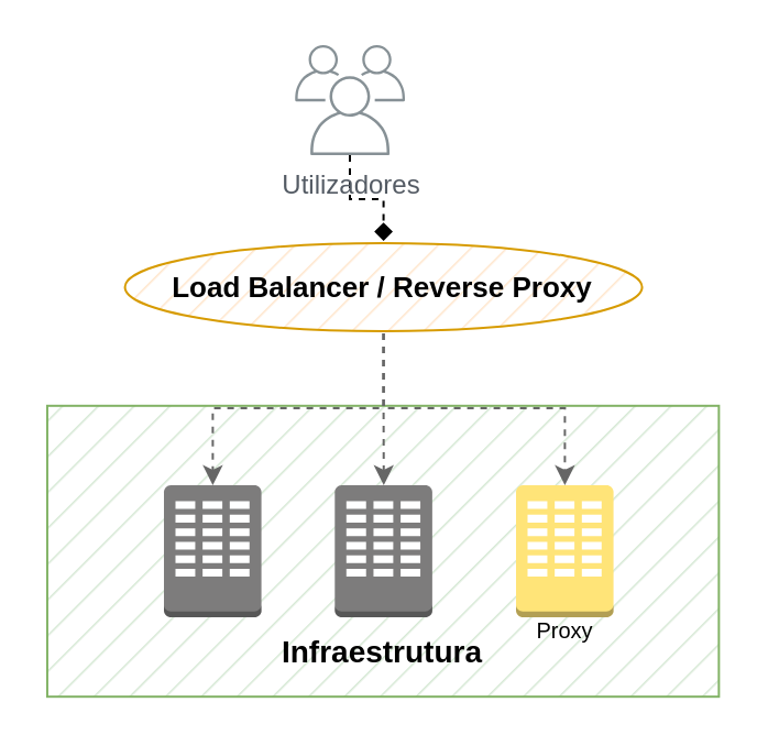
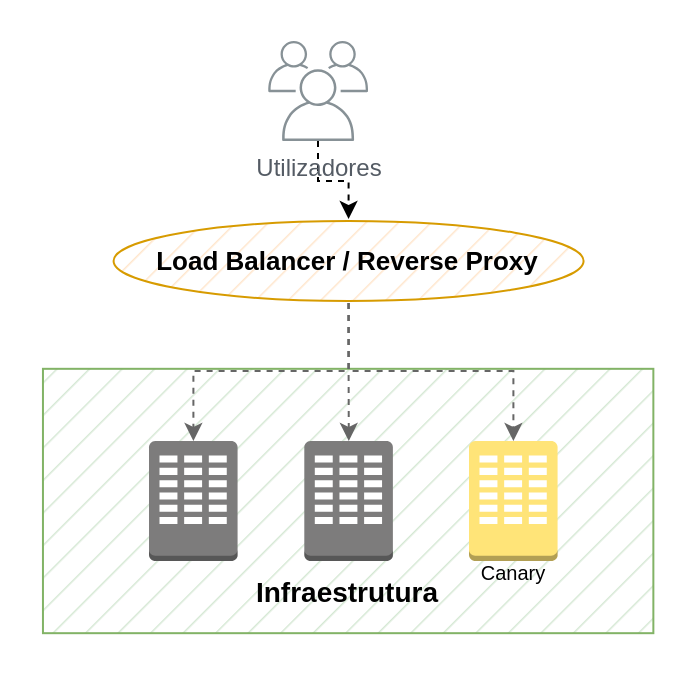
- <mxCell id="3" style="edgeStyle=orthogonalEdgeStyle;rounded=0;orthogonalLoop=1;jettySize=auto;html=1;entryX=0.5;entryY=0;entryDx=0;entryDy=0;dashed=1;endArrow=diamond;" parent="1" source="4" target="9" edge="1"><mxGeometry relative="1" as="geometry" /></mxCell>
+ <mxCell id="3" style="edgeStyle=orthogonalEdgeStyle;rounded=0;orthogonalLoop=1;jettySize=auto;html=1;entryX=0.5;entryY=0;entryDx=0;entryDy=0;dashed=1;" parent="1" source="4" target="9" edge="1"><mxGeometry relative="1" as="geometry" /></mxCell>
- <mxCell id="12" value="&lt;font style=&quot;font-size: 10px;&quot;&gt;Proxy&lt;/font&gt;" style="text;html=1;align=center;verticalAlign=middle;resizable=0;points=[];autosize=1;strokeColor=none;fillColor=none;" vertex="1" parent="1"><mxGeometry x="226.15" y="271" width="60" height="30" as="geometry" /></mxCell>
+ <mxCell id="12" value="&lt;font style=&quot;font-size: 10px;&quot;&gt;Canary&lt;/font&gt;" style="text;html=1;align=center;verticalAlign=middle;resizable=0;points=[];autosize=1;strokeColor=none;fillColor=none;" vertex="1" parent="1"><mxGeometry x="226.15" y="271" width="60" height="30" as="geometry" /></mxCell>
